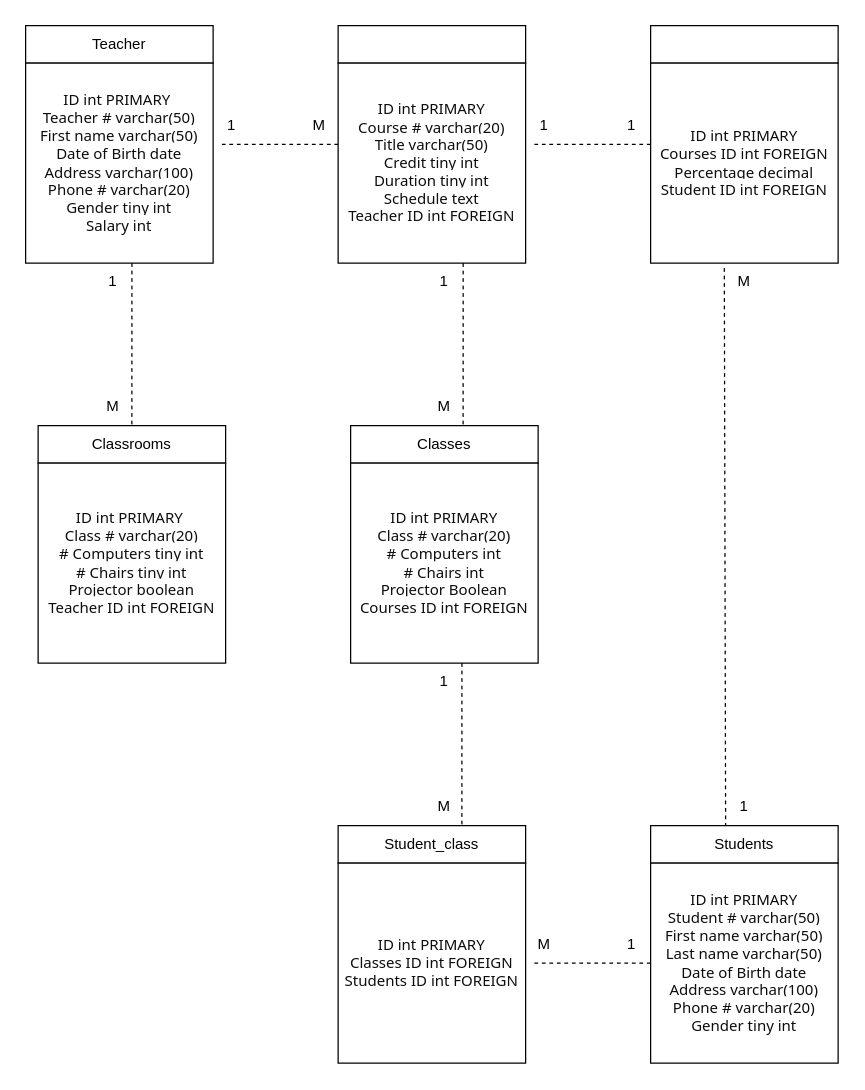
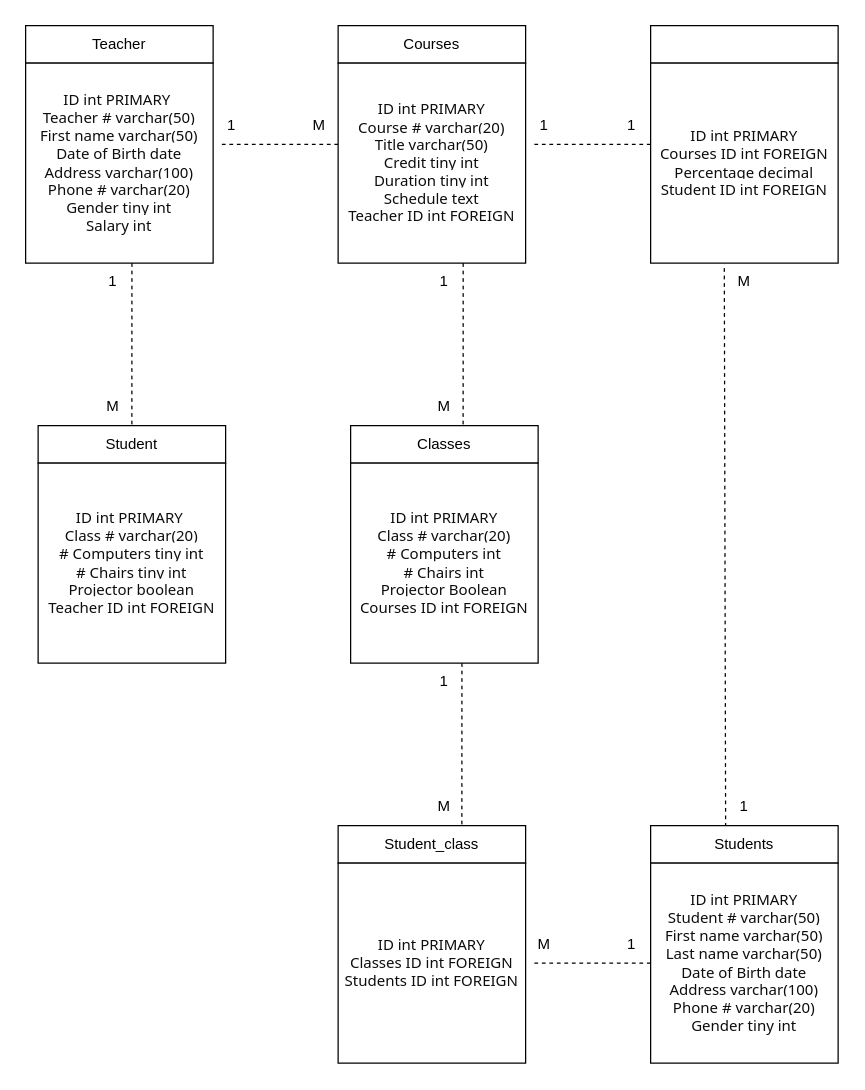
+ <mxCell id="19" value="Courses" style="text;html=1;align=center;verticalAlign=middle;whiteSpace=wrap;rounded=0;" vertex="1" parent="1"><mxGeometry x="315" y="20" width="60" height="30" as="geometry" /></mxCell>
- <mxCell id="24" value="Classrooms" style="text;html=1;align=center;verticalAlign=middle;whiteSpace=wrap;rounded=0;" vertex="1" parent="1"><mxGeometry x="75" y="340" width="60" height="30" as="geometry" /></mxCell>
+ <mxCell id="24" value="Student" style="text;html=1;align=center;verticalAlign=middle;whiteSpace=wrap;rounded=0;" vertex="1" parent="1"><mxGeometry x="75" y="340" width="60" height="30" as="geometry" /></mxCell>
